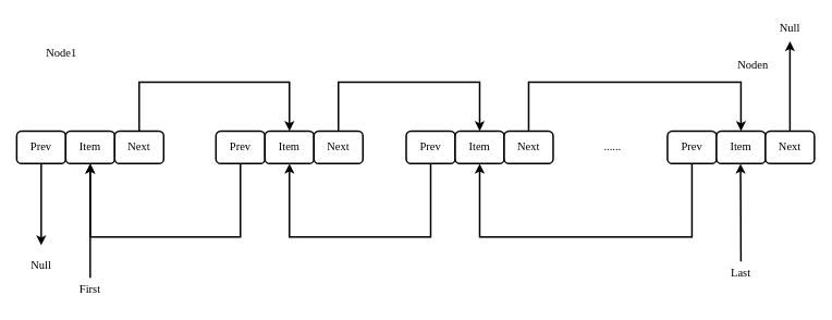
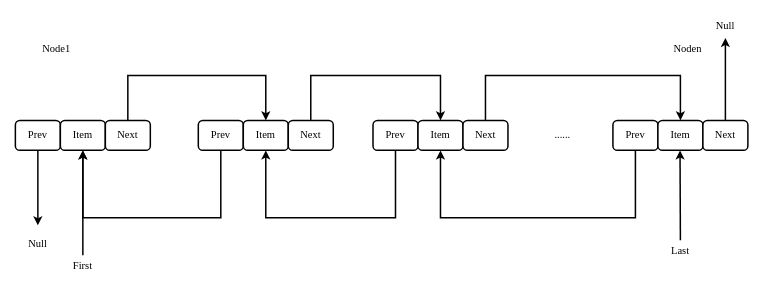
- <mxCell id="27" value="Noden" style="text;html=1;strokeColor=none;fillColor=none;align=center;verticalAlign=middle;whiteSpace=wrap;rounded=0;fontFamily=Lucida Console;fontSize=14;strokeWidth=2;" parent="1" vertex="1"><mxGeometry x="892" y="65" width="60" height="30" as="geometry" /></mxCell>
+ <mxCell id="27" value="Noden" style="text;html=1;strokeColor=none;fillColor=none;align=center;verticalAlign=middle;whiteSpace=wrap;rounded=0;fontFamily=Lucida Console;fontSize=14;strokeWidth=2;" parent="1" vertex="1"><mxGeometry x="887" y="50" width="60" height="30" as="geometry" /></mxCell>
